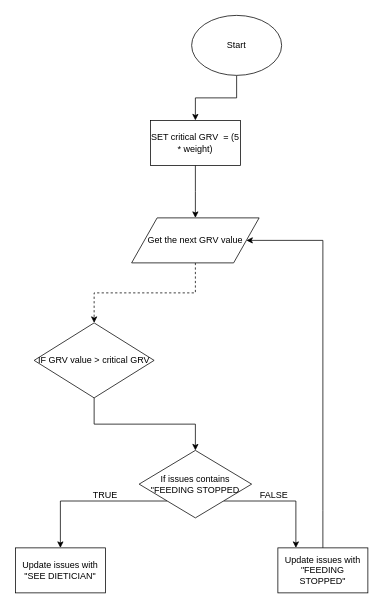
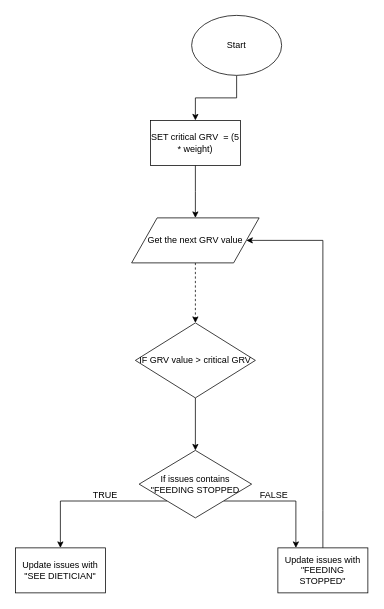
- <mxCell id="9" value="IF GRV value &amp;gt; critical GRV" style="rhombus;whiteSpace=wrap;html=1;" vertex="1" parent="1"><mxGeometry x="45" y="430" width="160" height="100" as="geometry" /></mxCell>
+ <mxCell id="9" value="IF GRV value &amp;gt; critical GRV" style="rhombus;whiteSpace=wrap;html=1;" vertex="1" parent="1"><mxGeometry x="180" y="430" width="160" height="100" as="geometry" /></mxCell>
